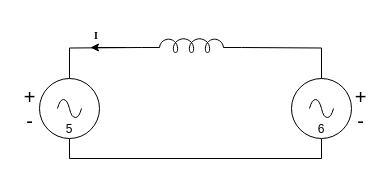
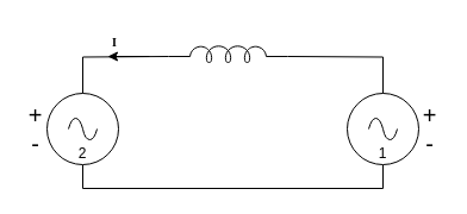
- <mxCell id="6" value="5" style="text;html=1;strokeColor=none;fillColor=none;align=center;verticalAlign=middle;whiteSpace=wrap;rounded=0;" vertex="1" parent="1"><mxGeometry x="39" y="114" width="60" height="30" as="geometry" /></mxCell>
+ <mxCell id="6" value="2" style="text;html=1;strokeColor=none;fillColor=none;align=center;verticalAlign=middle;whiteSpace=wrap;rounded=0;" vertex="1" parent="1"><mxGeometry x="39" y="114" width="60" height="30" as="geometry" /></mxCell>
- <mxCell id="5" value="6" style="text;html=1;strokeColor=none;fillColor=none;align=center;verticalAlign=middle;whiteSpace=wrap;rounded=0;" vertex="1" parent="1"><mxGeometry x="291" y="114" width="60" height="30" as="geometry" /></mxCell>
+ <mxCell id="5" value="1" style="text;html=1;strokeColor=none;fillColor=none;align=center;verticalAlign=middle;whiteSpace=wrap;rounded=0;" vertex="1" parent="1"><mxGeometry x="291" y="114" width="60" height="30" as="geometry" /></mxCell>
